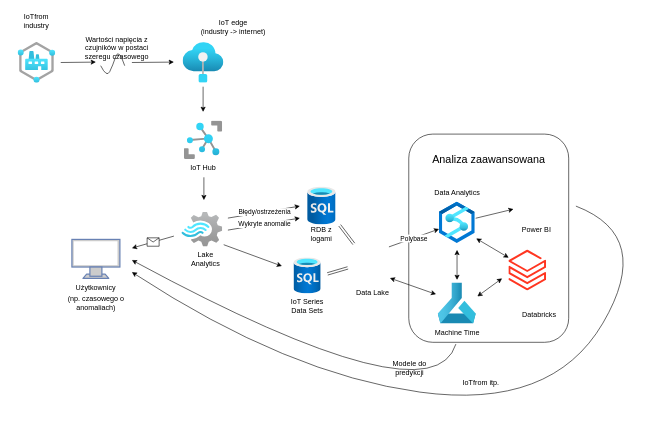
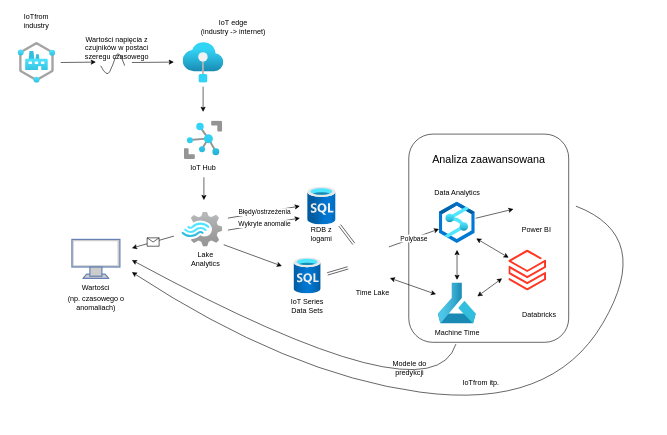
- <mxCell id="45" value="Użytkownicy" style="text;html=1;strokeColor=none;fillColor=none;align=center;verticalAlign=middle;whiteSpace=wrap;rounded=0;" vertex="1" parent="1"><mxGeometry x="129" y="464" width="60" height="30" as="geometry" /></mxCell>
+ <mxCell id="45" value="Wartości" style="text;html=1;strokeColor=none;fillColor=none;align=center;verticalAlign=middle;whiteSpace=wrap;rounded=0;" vertex="1" parent="1"><mxGeometry x="129" y="464" width="60" height="30" as="geometry" /></mxCell>
- <mxCell id="23" value="Data Lake" style="text;html=1;align=center;verticalAlign=middle;resizable=0;points=[];autosize=1;strokeColor=none;fillColor=none;" parent="1" vertex="1"><mxGeometry x="579.91" y="472" width="80" height="30" as="geometry" /></mxCell>
+ <mxCell id="23" value="Time Lake" style="text;html=1;align=center;verticalAlign=middle;resizable=0;points=[];autosize=1;strokeColor=none;fillColor=none;" parent="1" vertex="1"><mxGeometry x="579.91" y="472" width="80" height="30" as="geometry" /></mxCell>
